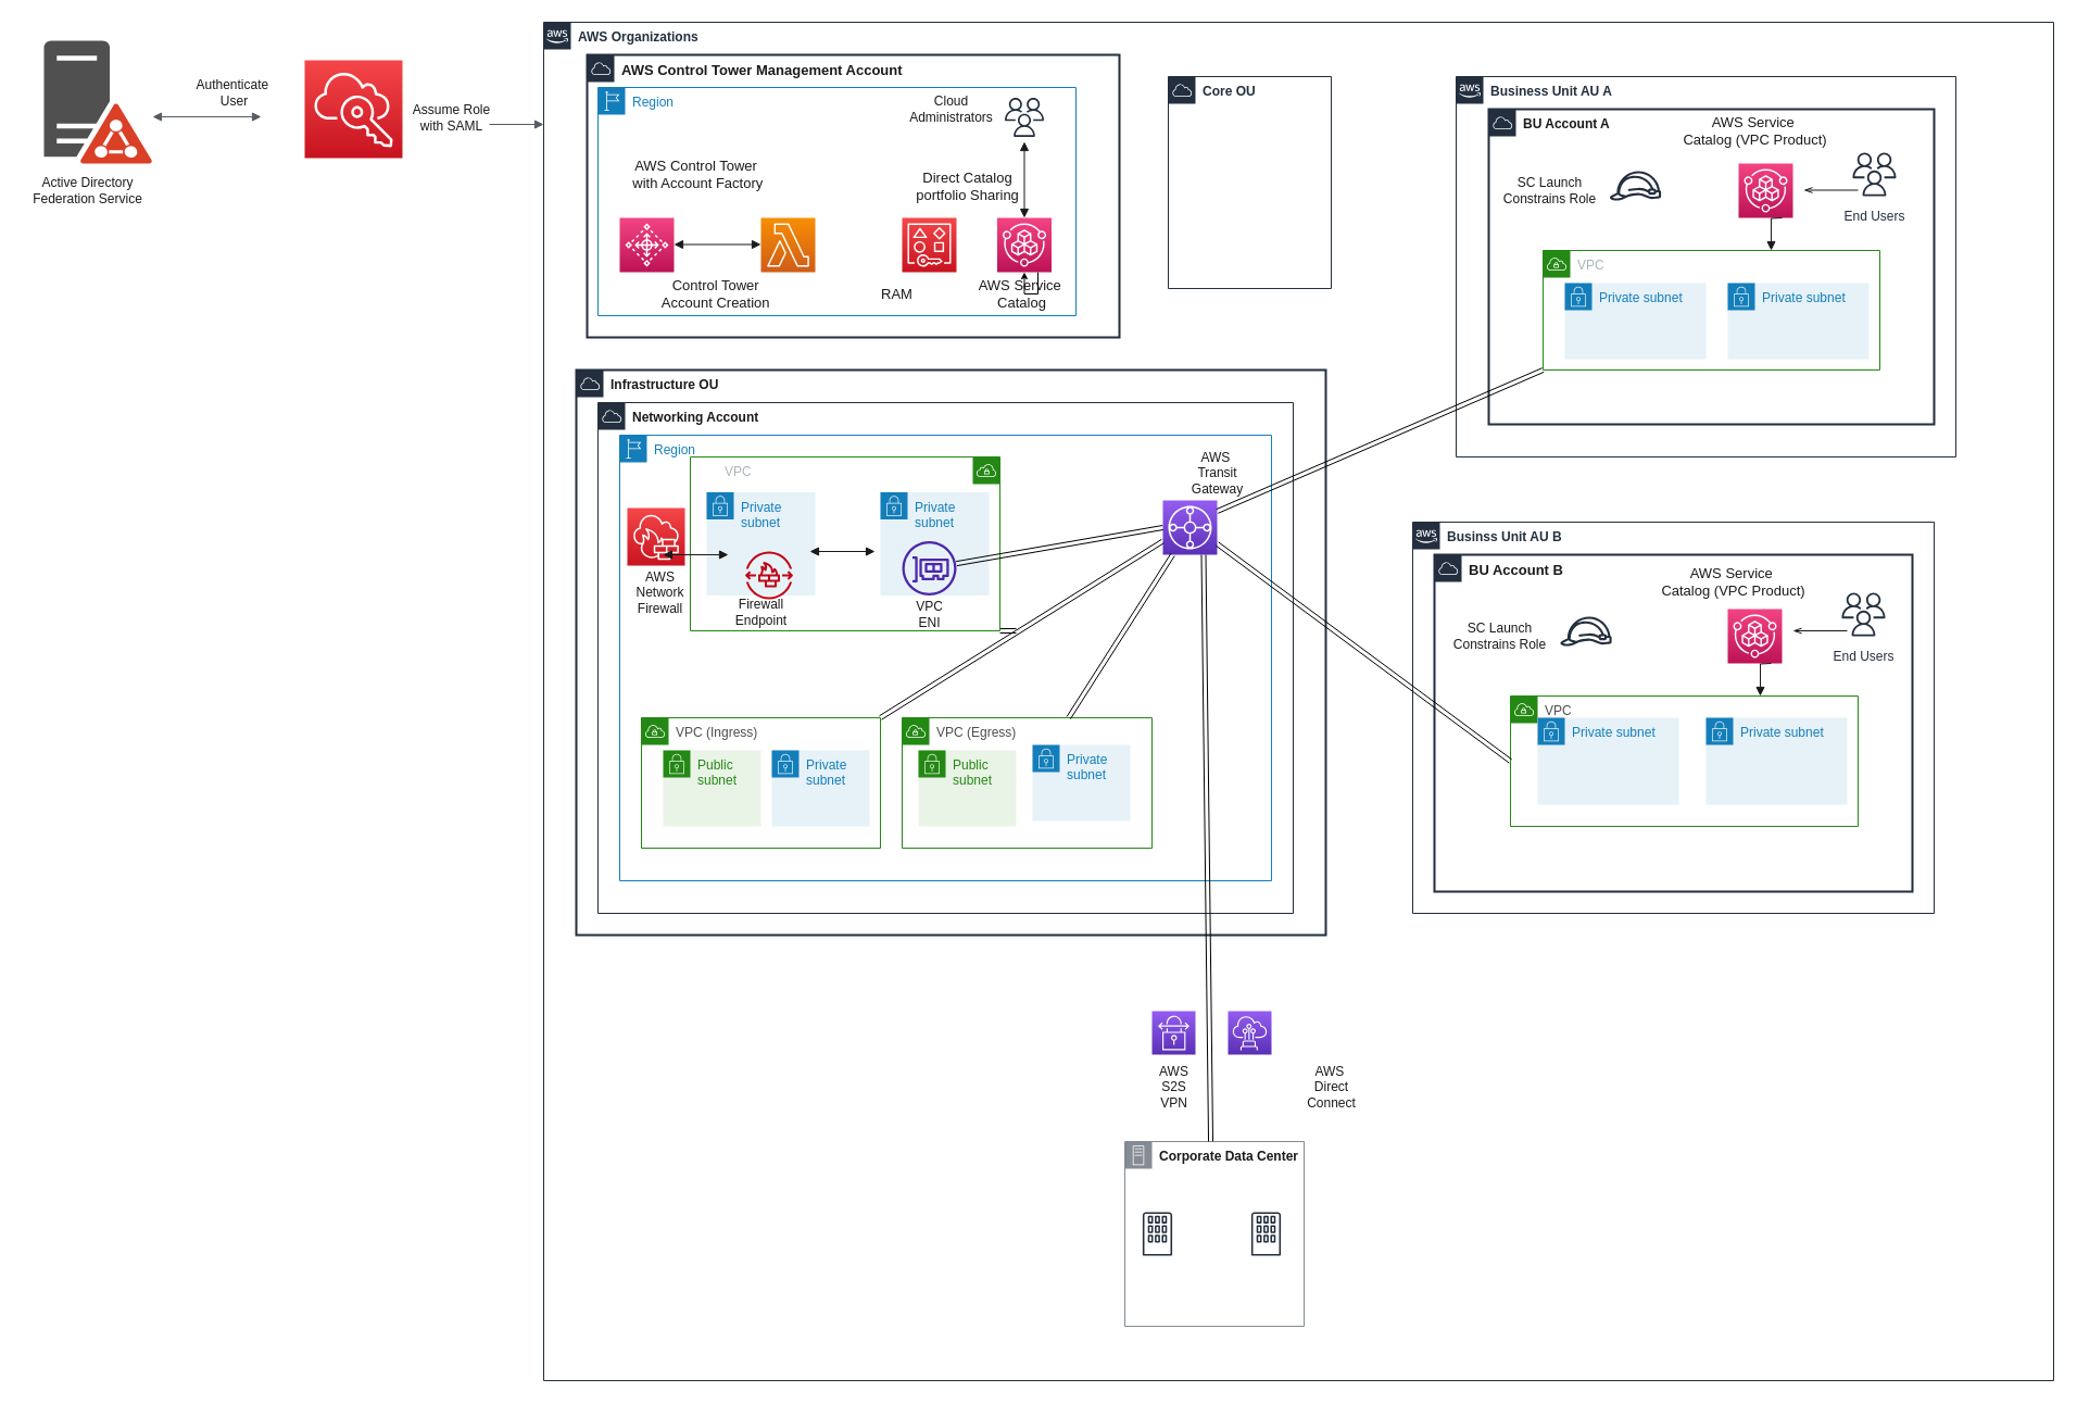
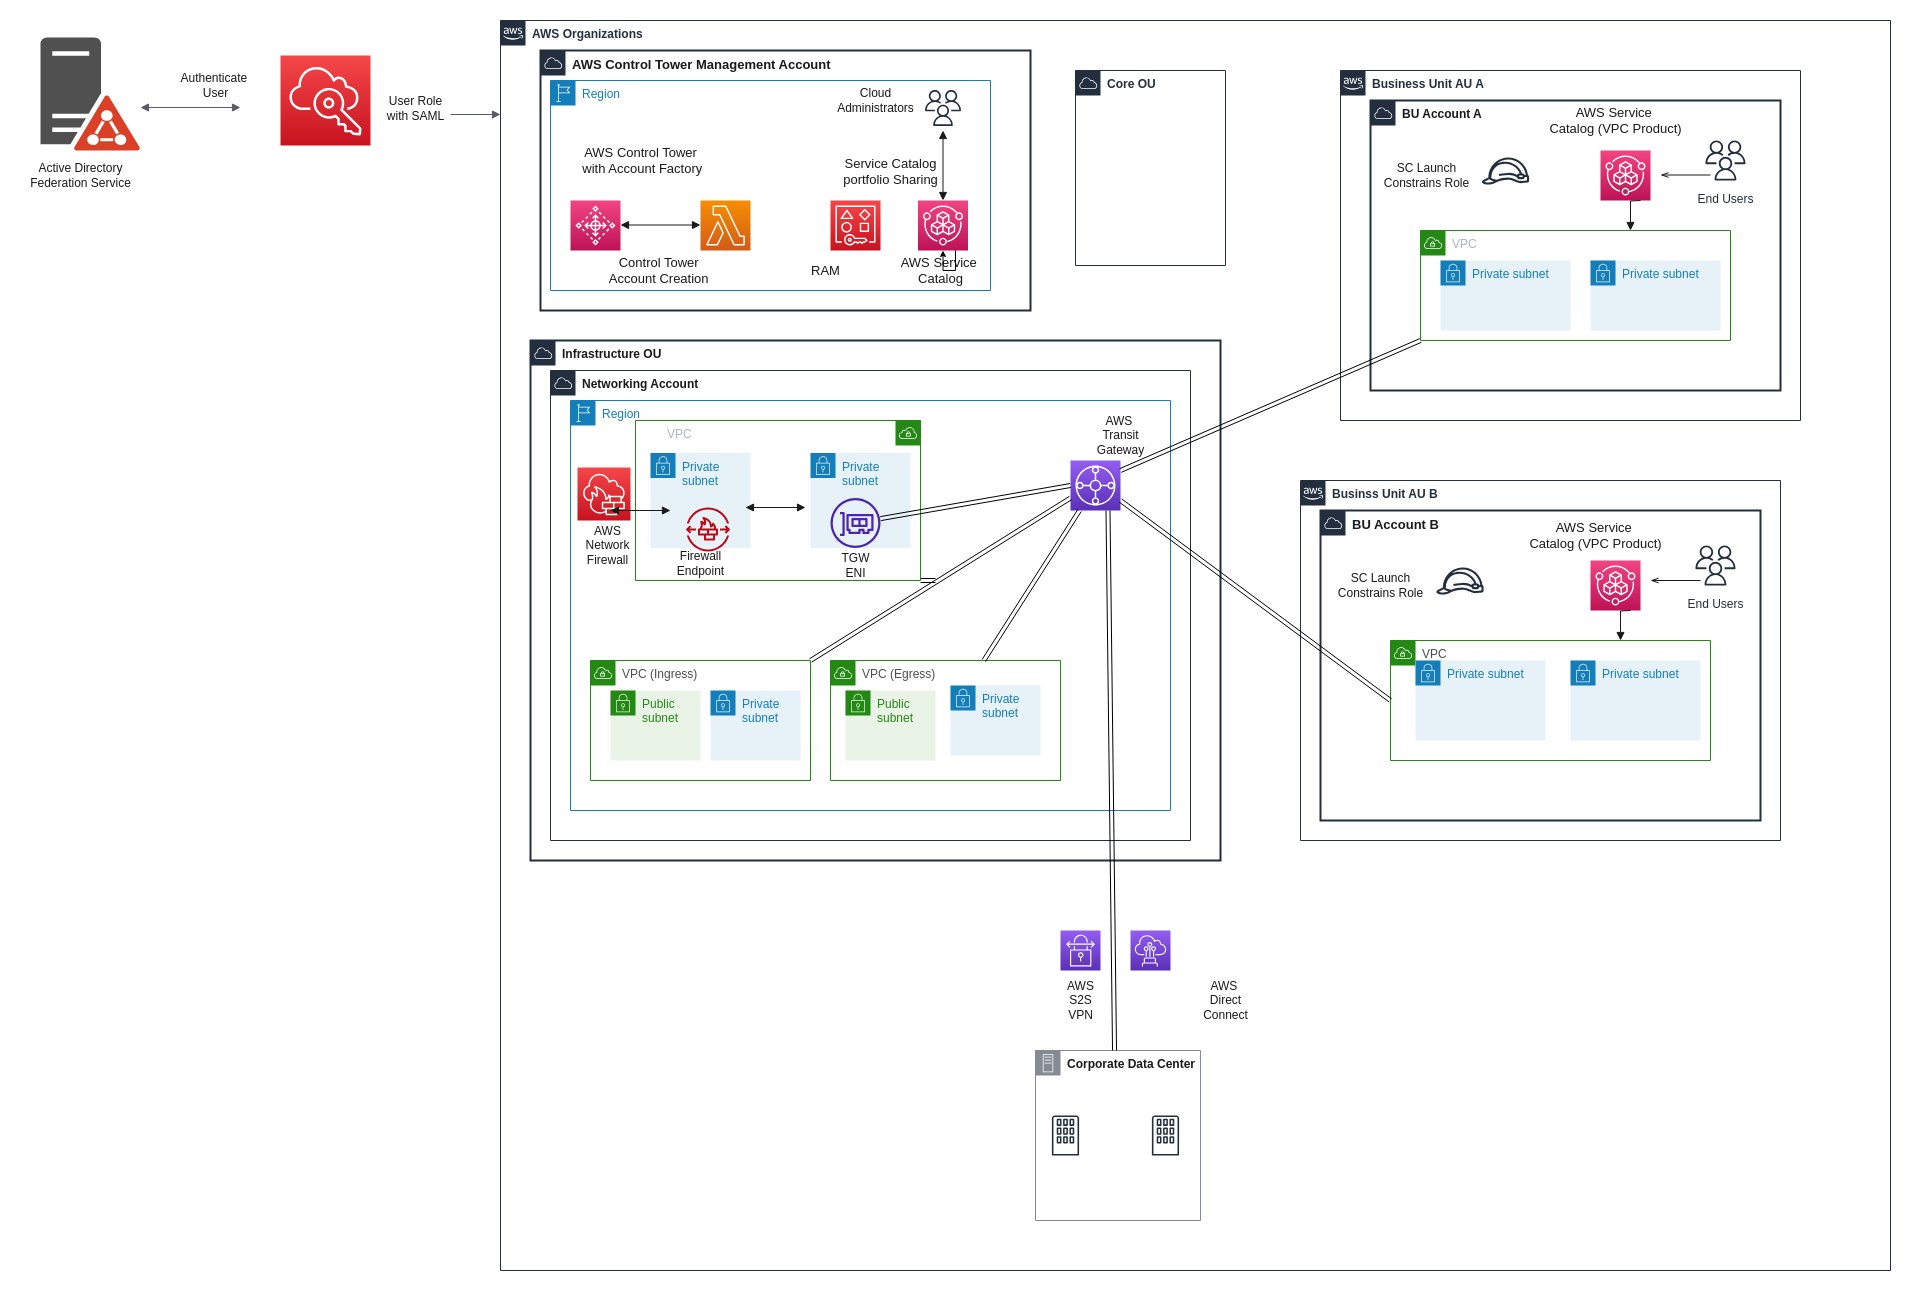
- <mxCell id="84" value="Assume Role &lt;br&gt;with SAML" style="text;html=1;resizable=0;autosize=1;align=center;verticalAlign=middle;points=[];fillColor=none;strokeColor=none;rounded=0;fontSize=12;fontColor=#1A1A1A;" vertex="1" parent="1"><mxGeometry x="370" y="92.5" width="90" height="30" as="geometry" /></mxCell>
+ <mxCell id="84" value="User Role &lt;br&gt;with SAML" style="text;html=1;resizable=0;autosize=1;align=center;verticalAlign=middle;points=[];fillColor=none;strokeColor=none;rounded=0;fontSize=12;fontColor=#1A1A1A;" vertex="1" parent="1"><mxGeometry x="370" y="92.5" width="90" height="30" as="geometry" /></mxCell>
- <mxCell id="14" value="Direct Catalog &lt;br&gt;portfolio Sharing" style="text;html=1;resizable=0;autosize=1;align=center;verticalAlign=middle;points=[];fillColor=none;strokeColor=none;rounded=0;fontSize=13;fontColor=#1A1A1A;" vertex="1" parent="1"><mxGeometry x="835" y="150.5" width="110" height="40" as="geometry" /></mxCell>
+ <mxCell id="14" value="Service Catalog &lt;br&gt;portfolio Sharing" style="text;html=1;resizable=0;autosize=1;align=center;verticalAlign=middle;points=[];fillColor=none;strokeColor=none;rounded=0;fontSize=13;fontColor=#1A1A1A;" vertex="1" parent="1"><mxGeometry x="835" y="150.5" width="110" height="40" as="geometry" /></mxCell>
- <mxCell id="43" value="VPC&lt;br&gt;ENI" style="text;html=1;resizable=0;autosize=1;align=center;verticalAlign=middle;points=[];fillColor=none;strokeColor=none;rounded=0;fontSize=12;fontColor=#1A1A1A;" vertex="1" parent="1"><mxGeometry x="835" y="550" width="40" height="30" as="geometry" /></mxCell>
+ <mxCell id="43" value="TGW&lt;br&gt;ENI" style="text;html=1;resizable=0;autosize=1;align=center;verticalAlign=middle;points=[];fillColor=none;strokeColor=none;rounded=0;fontSize=12;fontColor=#1A1A1A;" vertex="1" parent="1"><mxGeometry x="835" y="550" width="40" height="30" as="geometry" /></mxCell>
